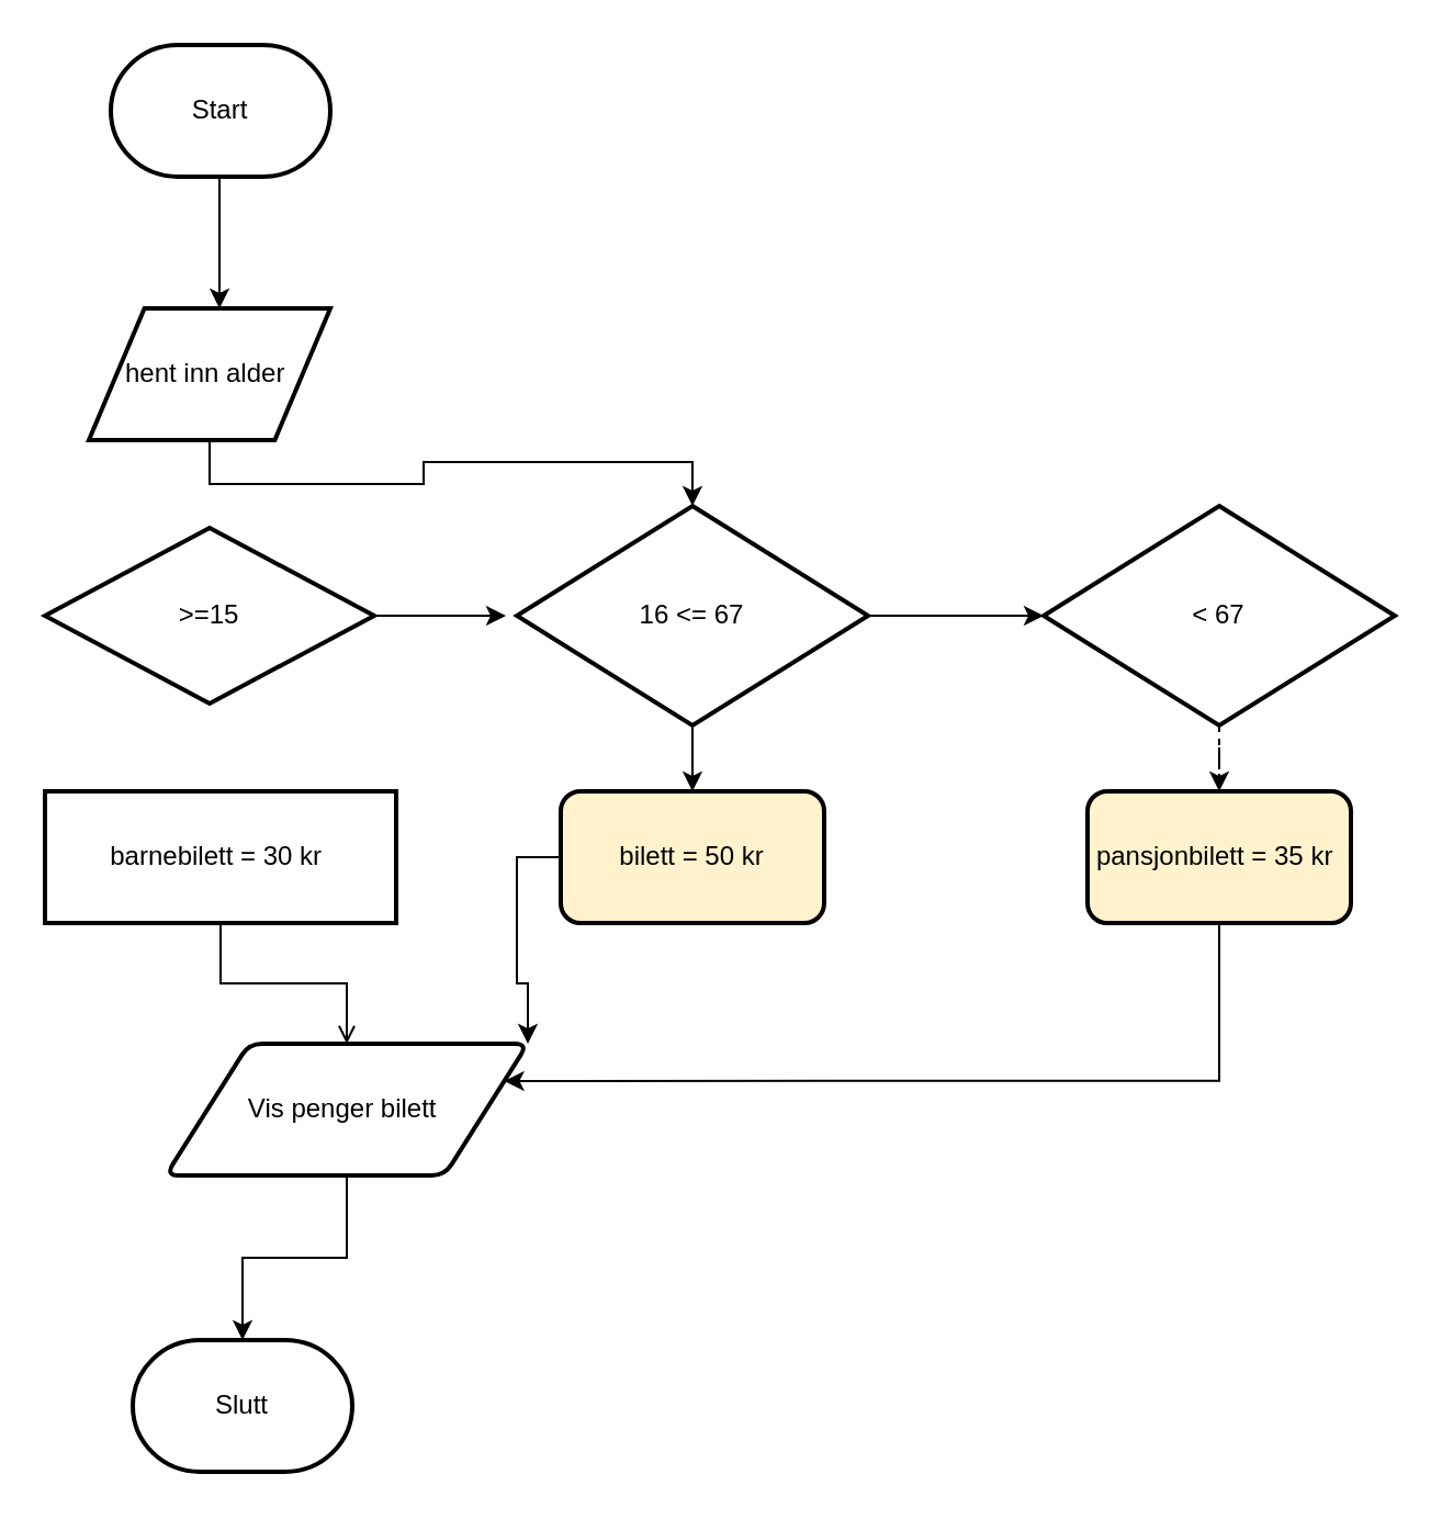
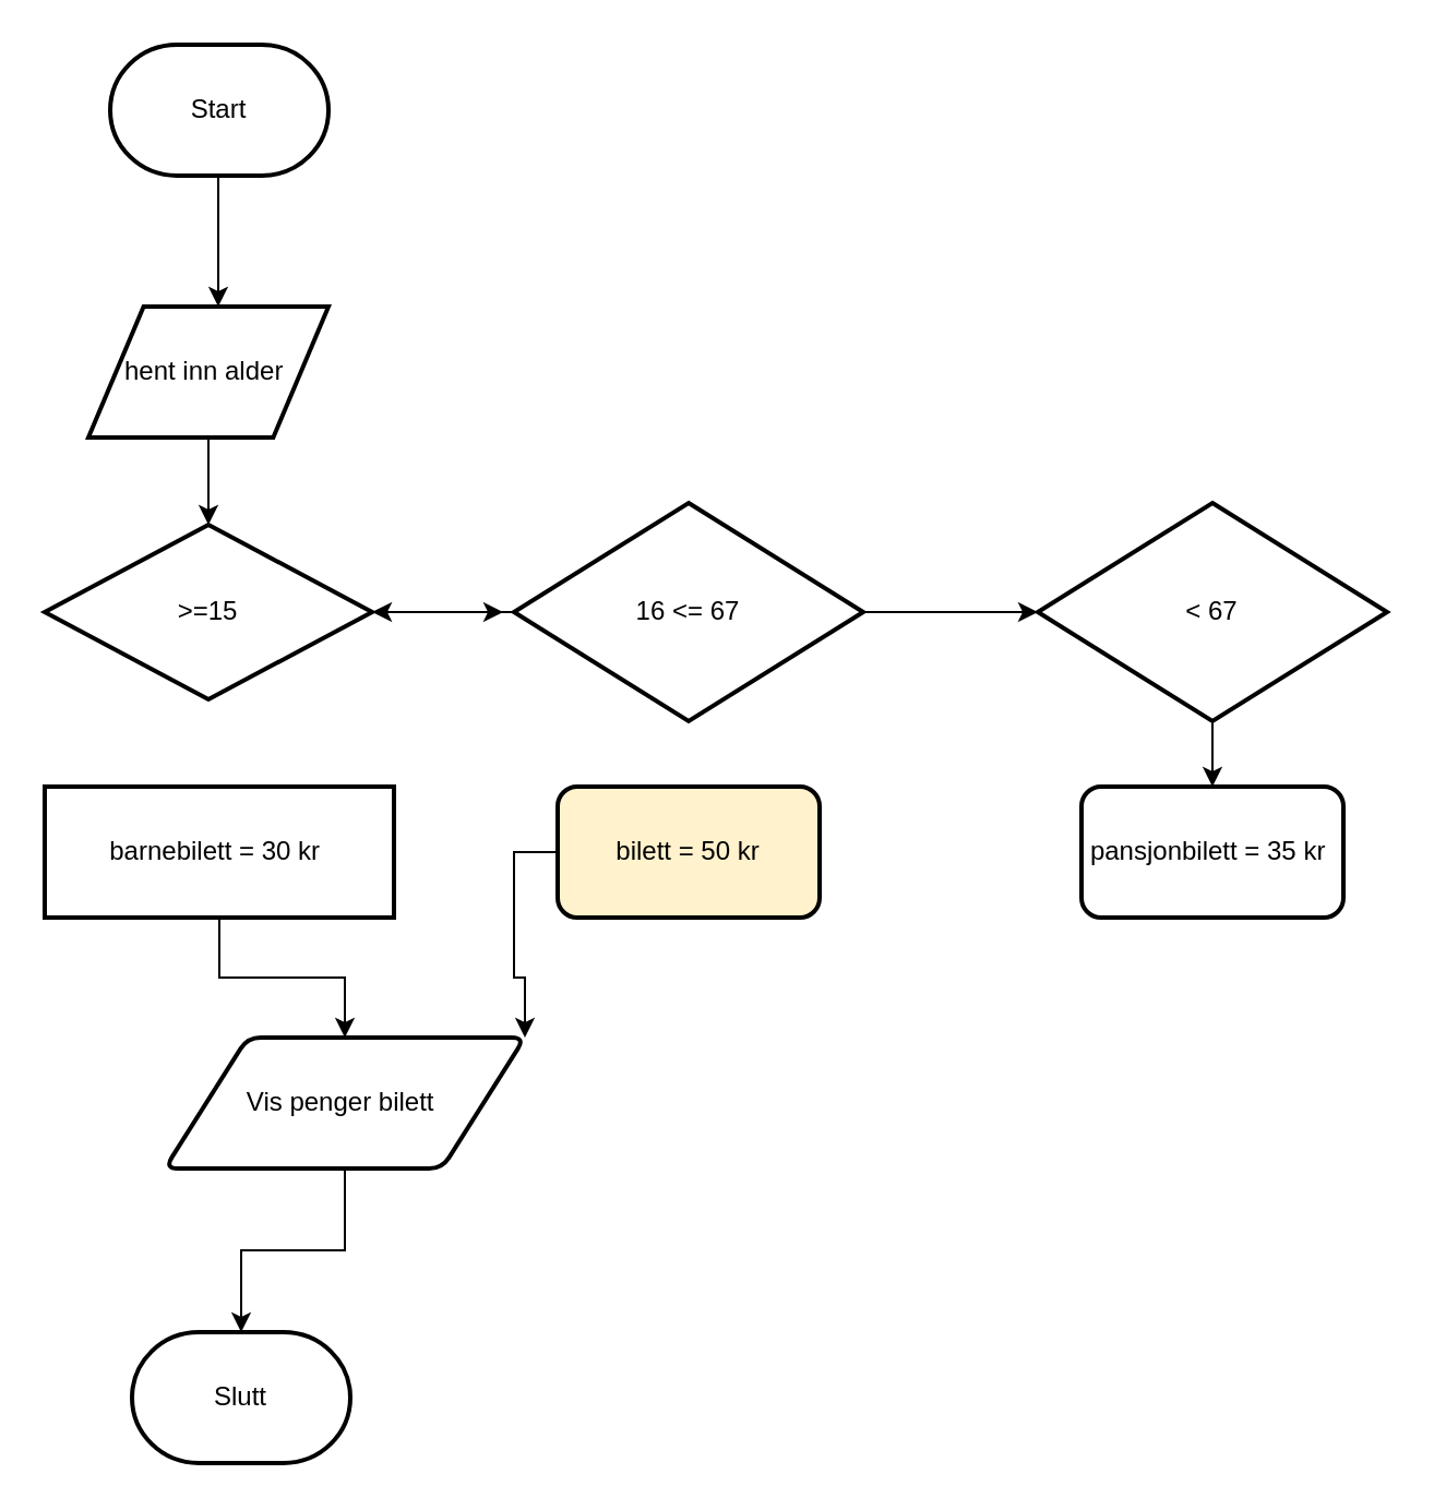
- <mxCell id="7" style="edgeStyle=orthogonalEdgeStyle;rounded=0;orthogonalLoop=1;jettySize=auto;html=1;exitX=0.5;exitY=1;exitDx=0;exitDy=0;" parent="1" source="4" target="15" edge="1"><mxGeometry relative="1" as="geometry" /></mxCell>
+ <mxCell id="7" style="edgeStyle=orthogonalEdgeStyle;rounded=0;orthogonalLoop=1;jettySize=auto;html=1;exitX=0.5;exitY=1;exitDx=0;exitDy=0;entryX=0.5;entryY=0;entryDx=0;entryDy=0;entryPerimeter=0;" parent="1" source="4" target="6" edge="1"><mxGeometry relative="1" as="geometry" /></mxCell>
- <mxCell id="18" value="" style="edgeStyle=orthogonalEdgeStyle;rounded=0;orthogonalLoop=1;jettySize=auto;html=1;dashed=1;" parent="1" source="19" target="21" edge="1"><mxGeometry relative="1" as="geometry" /></mxCell>
+ <mxCell id="18" value="" style="edgeStyle=orthogonalEdgeStyle;rounded=0;orthogonalLoop=1;jettySize=auto;html=1;" parent="1" source="19" target="21" edge="1"><mxGeometry relative="1" as="geometry" /></mxCell>
- <mxCell id="13" value="" style="edgeStyle=orthogonalEdgeStyle;rounded=0;orthogonalLoop=1;jettySize=auto;html=1;" parent="1" source="15" target="17" edge="1"><mxGeometry relative="1" as="geometry" /></mxCell>
+ <mxCell id="13" value="" style="edgeStyle=orthogonalEdgeStyle;rounded=0;orthogonalLoop=1;jettySize=auto;html=1;" parent="1" source="15" target="6" edge="1"><mxGeometry relative="1" as="geometry" /></mxCell>
- <mxCell id="21" value="pansjonbilett = 35 kr&amp;nbsp;" style="rounded=1;whiteSpace=wrap;html=1;strokeWidth=2;fillColor=#fff2cc;" parent="1" vertex="1"><mxGeometry x="495" y="360" width="120" height="60" as="geometry" /></mxCell>
+ <mxCell id="21" value="pansjonbilett = 35 kr&amp;nbsp;" style="rounded=1;whiteSpace=wrap;html=1;strokeWidth=2;" parent="1" vertex="1"><mxGeometry x="495" y="360" width="120" height="60" as="geometry" /></mxCell>
- <mxCell id="8" style="edgeStyle=orthogonalEdgeStyle;rounded=0;orthogonalLoop=1;jettySize=auto;html=1;endArrow=open;" parent="1" source="9" target="10" edge="1"><mxGeometry relative="1" as="geometry" /></mxCell>
+ <mxCell id="8" style="edgeStyle=orthogonalEdgeStyle;rounded=0;orthogonalLoop=1;jettySize=auto;html=1;" parent="1" source="9" target="10" edge="1"><mxGeometry relative="1" as="geometry" /></mxCell>
- <mxCell id="20" style="edgeStyle=orthogonalEdgeStyle;rounded=0;orthogonalLoop=1;jettySize=auto;html=1;entryX=1;entryY=0.25;entryDx=0;entryDy=0;" parent="1" source="21" target="10" edge="1"><mxGeometry relative="1" as="geometry"><Array as="points"><mxPoint x="555" y="492" /></Array></mxGeometry></mxCell>
